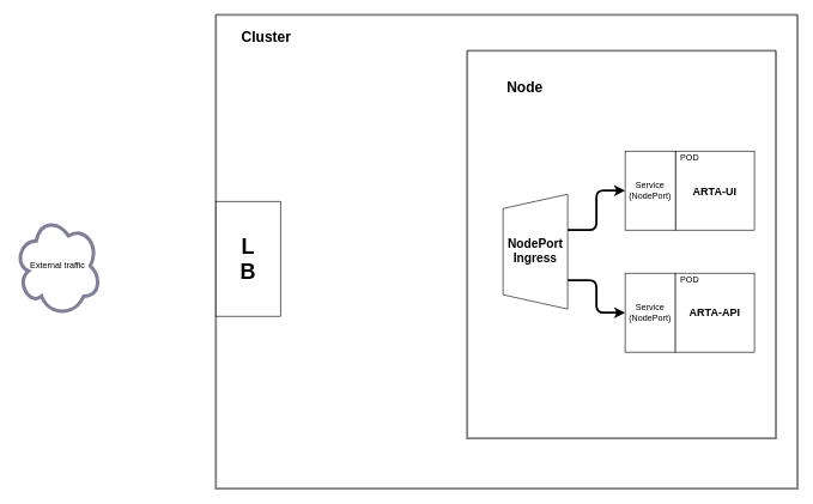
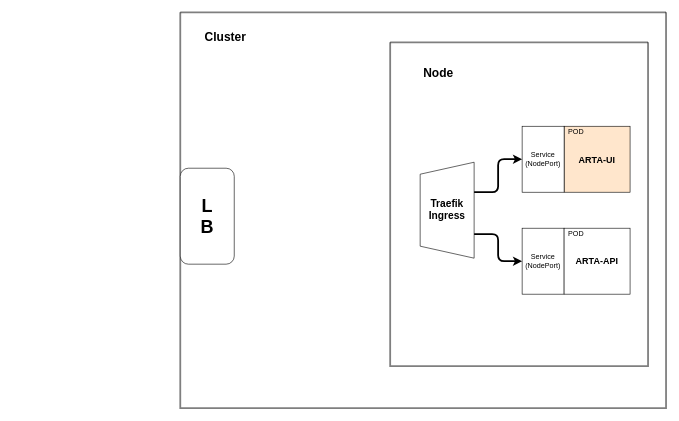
- <mxCell id="14" value="&lt;font size=&quot;1&quot;&gt;&lt;b style=&quot;font-size: 20px&quot;&gt;Cluster&lt;/b&gt;&lt;/font&gt;" style="text;html=1;align=center;verticalAlign=middle;resizable=0;points=[];autosize=1;strokeColor=none;" vertex="1" parent="2"><mxGeometry x="30" y="20" width="80" height="20" as="geometry" /></mxCell>
+ <mxCell id="14" value="&lt;font size=&quot;1&quot;&gt;&lt;b style=&quot;font-size: 20px&quot;&gt;Cluster&lt;/b&gt;&lt;/font&gt;" style="text;html=1;align=center;verticalAlign=middle;resizable=0;points=[];autosize=1;strokeColor=none;" vertex="1" parent="2"><mxGeometry x="35" y="30" width="80" height="20" as="geometry" /></mxCell>
- <mxCell id="8" value="&lt;b&gt;&lt;font style=&quot;font-size: 15px&quot;&gt;ARTA-UI&lt;/font&gt;&lt;/b&gt;" style="whiteSpace=wrap;html=1;aspect=fixed;" parent="5" vertex="1"><mxGeometry x="290" y="140" width="110" height="110" as="geometry" /></mxCell>
+ <mxCell id="8" value="&lt;b&gt;&lt;font style=&quot;font-size: 15px&quot;&gt;ARTA-UI&lt;/font&gt;&lt;/b&gt;" style="whiteSpace=wrap;html=1;aspect=fixed;fillColor=#ffe6cc;" parent="5" vertex="1"><mxGeometry x="290" y="140" width="110" height="110" as="geometry" /></mxCell>
- <mxCell id="7" value="&lt;b style=&quot;font-size: 17px&quot;&gt;&lt;span&gt;NodePort&lt;/span&gt;&lt;br&gt;&lt;span&gt;Ingress&lt;/span&gt;&lt;/b&gt;" style="shape=trapezoid;perimeter=trapezoidPerimeter;whiteSpace=wrap;html=1;fixedSize=1;direction=north;" parent="5" vertex="1"><mxGeometry x="50" y="200" width="90" height="160" as="geometry" /></mxCell>
+ <mxCell id="7" value="&lt;b style=&quot;font-size: 17px&quot;&gt;&lt;span&gt;Traefik&lt;/span&gt;&lt;br&gt;&lt;span&gt;Ingress&lt;/span&gt;&lt;/b&gt;" style="shape=trapezoid;perimeter=trapezoidPerimeter;whiteSpace=wrap;html=1;fixedSize=1;direction=north;" parent="5" vertex="1"><mxGeometry x="50" y="200" width="90" height="160" as="geometry" /></mxCell>
- <mxCell id="3" value="&lt;b style=&quot;font-size: 30px&quot;&gt;L&lt;br&gt;B&lt;/b&gt;" style="rounded=0;whiteSpace=wrap;html=1;" parent="2" vertex="1"><mxGeometry y="260" width="90" height="160" as="geometry" /></mxCell>
+ <mxCell id="3" value="&lt;b style=&quot;font-size: 30px&quot;&gt;L&lt;br&gt;B&lt;/b&gt;" style="whiteSpace=wrap;html=1;rounded=1;" parent="2" vertex="1"><mxGeometry y="260" width="90" height="160" as="geometry" /></mxCell>
- <mxCell id="15" value="External traffic" style="ellipse;shape=cloud;whiteSpace=wrap;html=1;strokeWidth=5;opacity=50;strokeColor=#000033;" parent="1" vertex="1"><mxGeometry x="20" y="300" width="120" height="140" as="geometry" /></mxCell>
